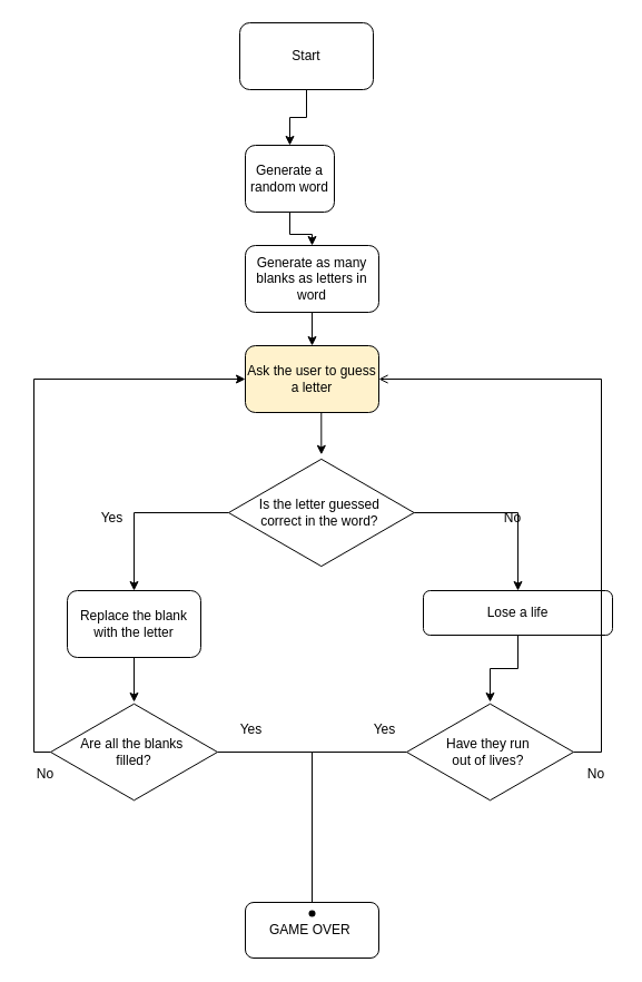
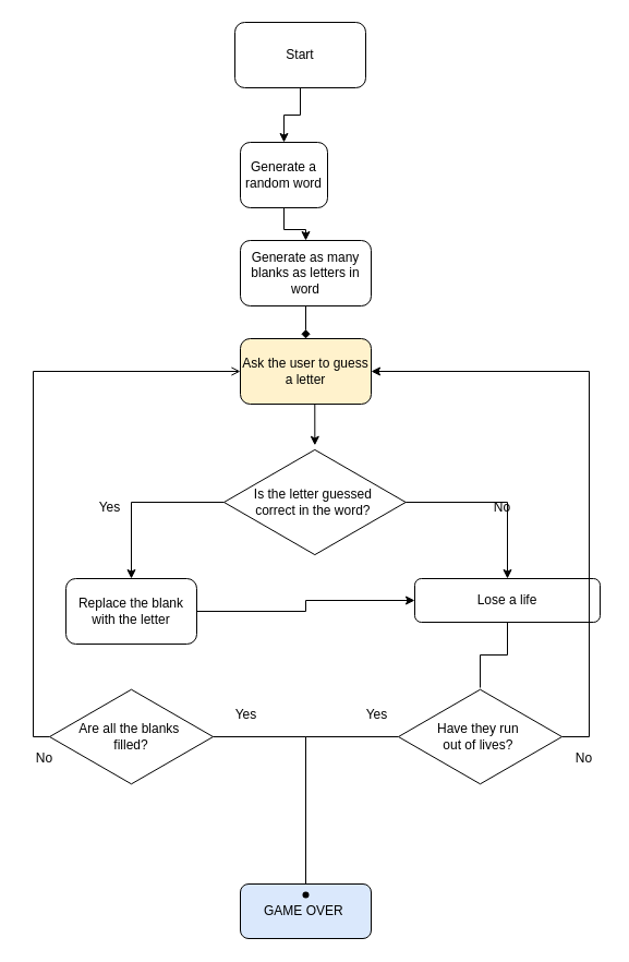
- <mxCell id="6" style="edgeStyle=orthogonalEdgeStyle;rounded=0;orthogonalLoop=1;jettySize=auto;html=1;exitX=0.5;exitY=1;exitDx=0;exitDy=0;entryX=0.5;entryY=0;entryDx=0;entryDy=0;" edge="1" parent="1" source="7" target="8"><mxGeometry relative="1" as="geometry" /></mxCell>
+ <mxCell id="6" style="edgeStyle=orthogonalEdgeStyle;rounded=0;orthogonalLoop=1;jettySize=auto;html=1;exitX=0.5;exitY=1;exitDx=0;exitDy=0;entryX=0.5;entryY=0;entryDx=0;entryDy=0;endArrow=diamond;" edge="1" parent="1" source="7" target="8"><mxGeometry relative="1" as="geometry" /></mxCell>
- <mxCell id="17" style="edgeStyle=orthogonalEdgeStyle;rounded=0;orthogonalLoop=1;jettySize=auto;html=1;entryX=0;entryY=0.5;entryDx=0;entryDy=0;" edge="1" parent="1" source="18" target="8"><mxGeometry relative="1" as="geometry"><Array as="points"><mxPoint x="30" y="675" /><mxPoint x="30" y="340" /></Array></mxGeometry></mxCell>
+ <mxCell id="17" style="edgeStyle=orthogonalEdgeStyle;rounded=0;orthogonalLoop=1;jettySize=auto;html=1;entryX=0;entryY=0.5;entryDx=0;entryDy=0;endArrow=open;" edge="1" parent="1" source="18" target="8"><mxGeometry relative="1" as="geometry"><Array as="points"><mxPoint x="30" y="675" /><mxPoint x="30" y="340" /></Array></mxGeometry></mxCell>
- <mxCell id="20" style="edgeStyle=orthogonalEdgeStyle;rounded=0;orthogonalLoop=1;jettySize=auto;html=1;entryX=1;entryY=0.5;entryDx=0;entryDy=0;endArrow=open;" edge="1" parent="1" source="21" target="8"><mxGeometry relative="1" as="geometry"><Array as="points"><mxPoint x="540" y="675" /><mxPoint x="540" y="340" /></Array></mxGeometry></mxCell>
+ <mxCell id="20" style="edgeStyle=orthogonalEdgeStyle;rounded=0;orthogonalLoop=1;jettySize=auto;html=1;entryX=1;entryY=0.5;entryDx=0;entryDy=0;" edge="1" parent="1" source="21" target="8"><mxGeometry relative="1" as="geometry"><Array as="points"><mxPoint x="540" y="675" /><mxPoint x="540" y="340" /></Array></mxGeometry></mxCell>
- <mxCell id="12" value="" style="edgeStyle=orthogonalEdgeStyle;rounded=0;orthogonalLoop=1;jettySize=auto;html=1;" edge="1" parent="1" source="13" target="18"><mxGeometry relative="1" as="geometry" /></mxCell>
+ <mxCell id="12" value="" style="edgeStyle=orthogonalEdgeStyle;rounded=0;orthogonalLoop=1;jettySize=auto;html=1;" edge="1" parent="1" source="13" target="15"><mxGeometry relative="1" as="geometry" /></mxCell>
- <mxCell id="14" value="" style="edgeStyle=orthogonalEdgeStyle;rounded=0;orthogonalLoop=1;jettySize=auto;html=1;" edge="1" parent="1" source="15" target="21"><mxGeometry relative="1" as="geometry" /></mxCell>
+ <mxCell id="14" value="" style="edgeStyle=orthogonalEdgeStyle;rounded=0;orthogonalLoop=1;jettySize=auto;html=1;endArrow=none;" edge="1" parent="1" source="15" target="21"><mxGeometry relative="1" as="geometry" /></mxCell>
- <mxCell id="22" value="GAME OVER&amp;nbsp;" style="rounded=1;whiteSpace=wrap;html=1;" vertex="1" parent="1"><mxGeometry x="220" y="810" width="120" height="50" as="geometry" /></mxCell>
+ <mxCell id="22" value="GAME OVER&amp;nbsp;" style="rounded=1;whiteSpace=wrap;html=1;fillColor=#dae8fc;" vertex="1" parent="1"><mxGeometry x="220" y="810" width="120" height="50" as="geometry" /></mxCell>
